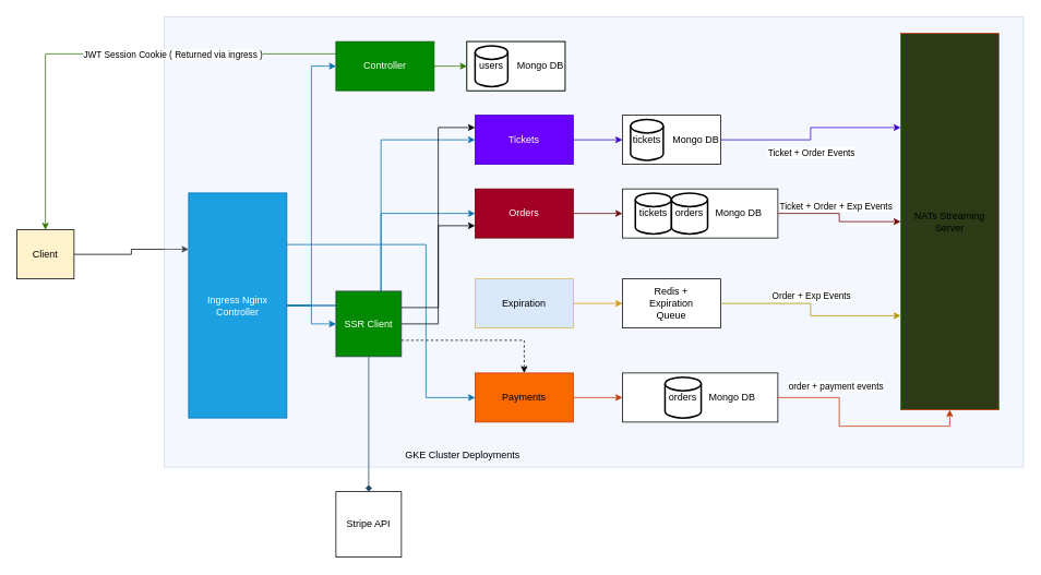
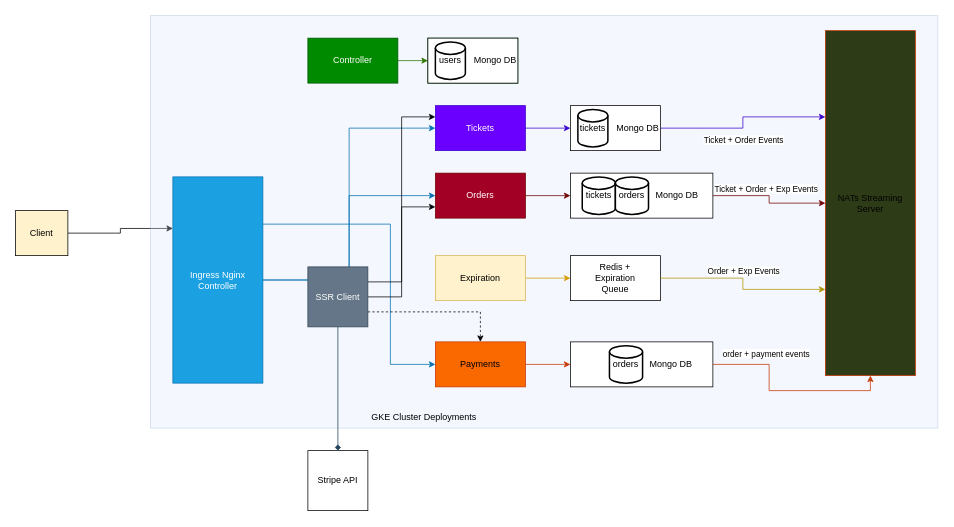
- <mxCell id="13" style="edgeStyle=orthogonalEdgeStyle;rounded=0;orthogonalLoop=1;jettySize=auto;html=1;exitX=0;exitY=0.25;exitDx=0;exitDy=0;entryX=0.5;entryY=0;entryDx=0;entryDy=0;fillColor=#60a917;strokeColor=#2D7600;" edge="1" parent="1" source="15" target="3"><mxGeometry relative="1" as="geometry" /></mxCell>
- <mxCell id="14" value="JWT Session Cookie ( Returned via ingress )" style="edgeLabel;html=1;align=center;verticalAlign=middle;resizable=0;points=[];" vertex="1" connectable="0" parent="13"><mxGeometry x="0.016" y="3" relative="1" as="geometry"><mxPoint x="90" y="-3" as="offset" /></mxGeometry></mxCell>
- <mxCell id="5" style="edgeStyle=orthogonalEdgeStyle;rounded=0;orthogonalLoop=1;jettySize=auto;html=1;entryX=0;entryY=0.5;entryDx=0;entryDy=0;fillColor=#1ba1e2;strokeColor=#006EAF;" edge="1" parent="1" source="10" target="15"><mxGeometry relative="1" as="geometry" /></mxCell>
- <mxCell id="47" value="Expiration" style="rounded=0;whiteSpace=wrap;html=1;fillColor=#dae8fc;strokeColor=#d6b656;" vertex="1" parent="1"><mxGeometry x="580" y="340" width="120" height="60" as="geometry" /></mxCell>
+ <mxCell id="47" value="Expiration" style="rounded=0;whiteSpace=wrap;html=1;fillColor=#fff2cc;strokeColor=#d6b656;" vertex="1" parent="1"><mxGeometry x="580" y="340" width="120" height="60" as="geometry" /></mxCell>
- <mxCell id="7" style="edgeStyle=orthogonalEdgeStyle;rounded=0;orthogonalLoop=1;jettySize=auto;html=1;entryX=0;entryY=0.5;entryDx=0;entryDy=0;fillColor=#1ba1e2;strokeColor=#006EAF;" edge="1" parent="1" source="10" target="44"><mxGeometry relative="1" as="geometry" /></mxCell>
- <mxCell id="44" value="SSR Client" style="whiteSpace=wrap;html=1;aspect=fixed;fillColor=#008a00;fontColor=#ffffff;strokeColor=#314354;" vertex="1" parent="1"><mxGeometry x="410" y="355" width="80" height="80" as="geometry" /></mxCell>
+ <mxCell id="44" value="SSR Client" style="whiteSpace=wrap;html=1;aspect=fixed;fillColor=#647687;fontColor=#ffffff;strokeColor=#314354;" vertex="1" parent="1"><mxGeometry x="410" y="355" width="80" height="80" as="geometry" /></mxCell>
